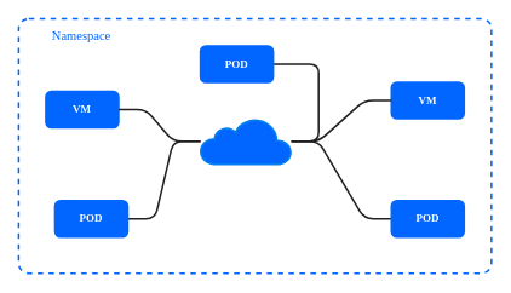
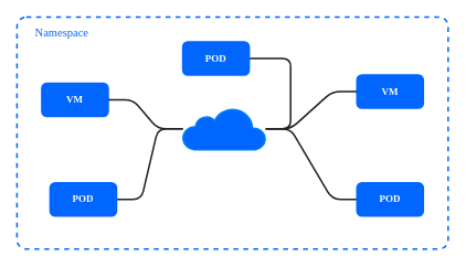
- <mxCell id="3" value="Namespace" style="text;html=1;strokeColor=none;fillColor=none;align=left;verticalAlign=middle;whiteSpace=wrap;rounded=0;fontColor=#0066ff;strokeWidth=2;fontFamily=JetBrains Mono;fontSource=https%3A%2F%2Ffonts.googleapis.com%2Fcss%3Ffamily%3DJetBrains%2BMono;fontSize=14;" parent="1" vertex="1"><mxGeometry x="55" y="30" width="60" height="20" as="geometry" /></mxCell>
+ <mxCell id="3" value="Namespace" style="text;html=1;strokeColor=none;fillColor=none;align=left;verticalAlign=middle;whiteSpace=wrap;rounded=0;fontColor=#0066ff;strokeWidth=2;fontFamily=JetBrains Mono;fontSource=https%3A%2F%2Ffonts.googleapis.com%2Fcss%3Ffamily%3DJetBrains%2BMono;fontSize=14;" parent="1" vertex="1"><mxGeometry x="40" y="30" width="60" height="20" as="geometry" /></mxCell>
